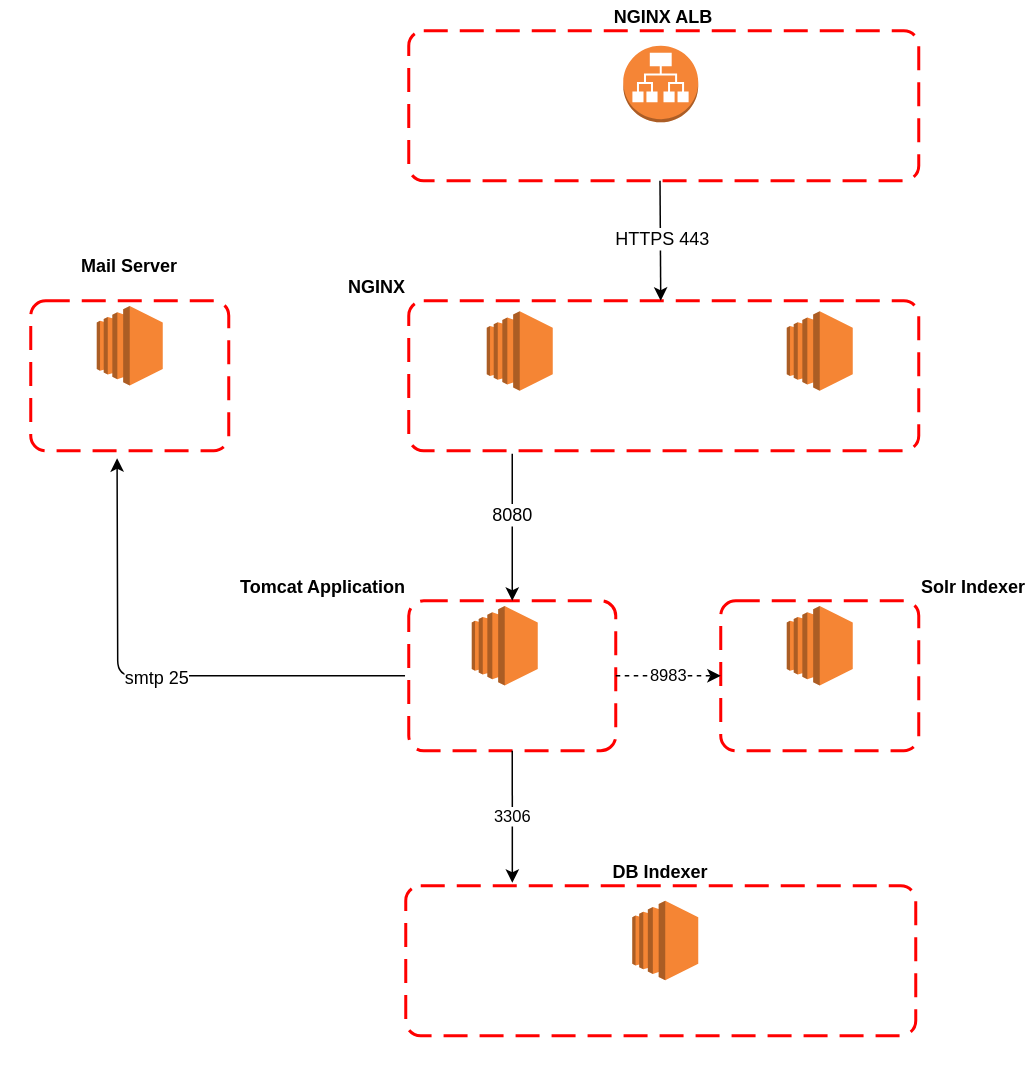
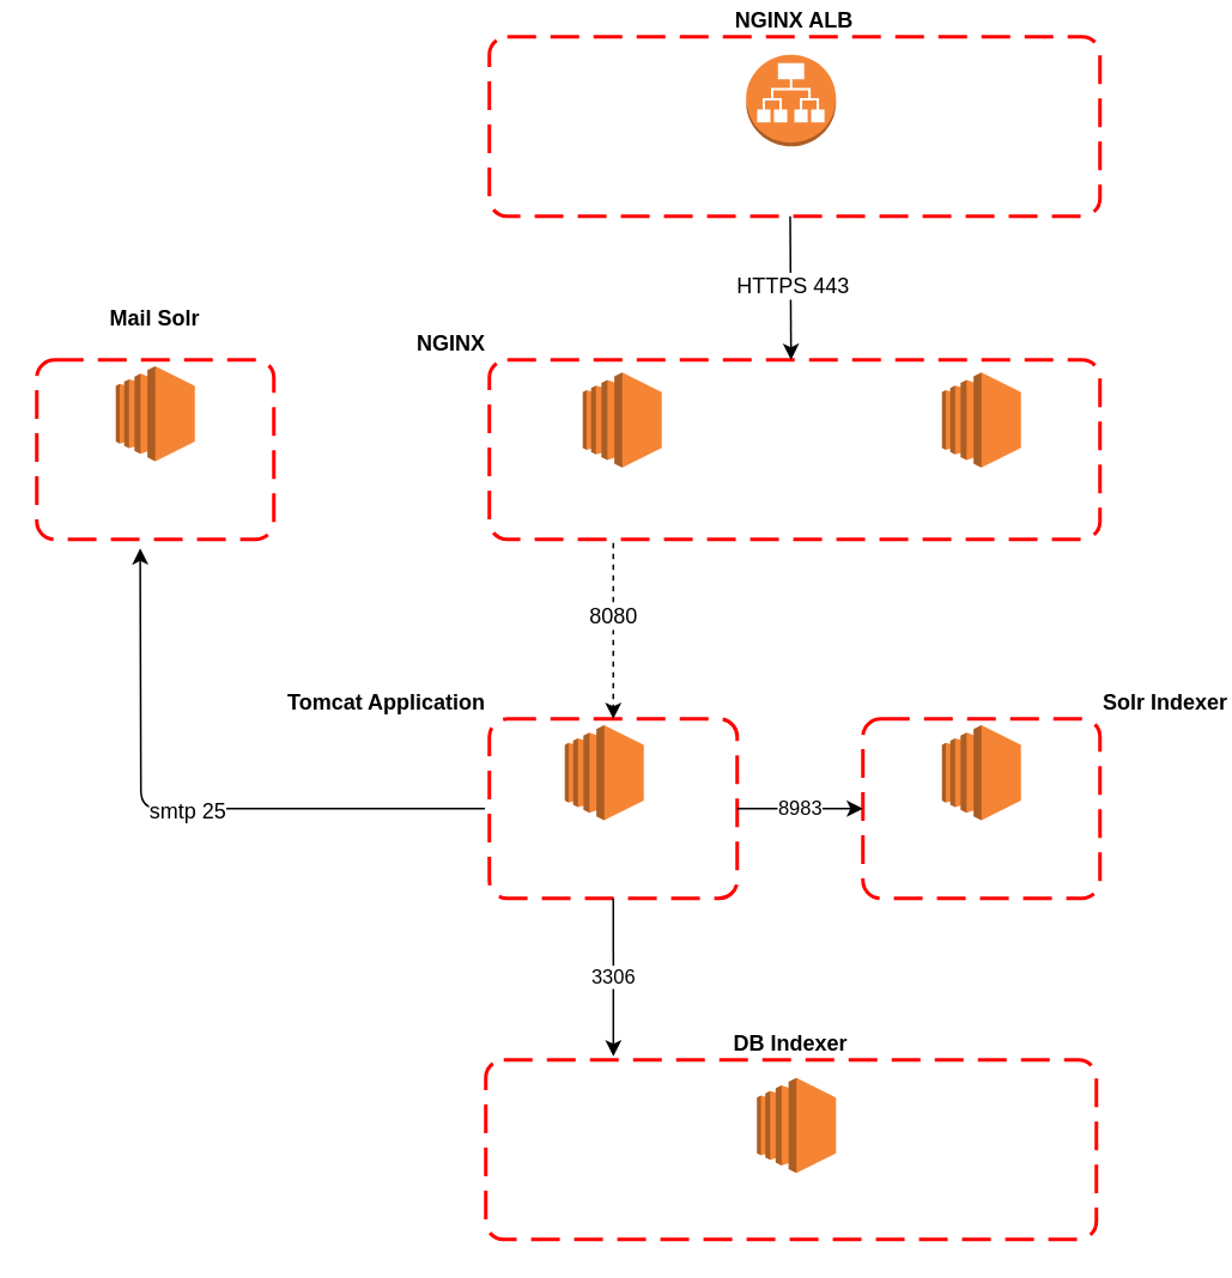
- <mxCell id="19" value="Mail Server&#10;" style="rounded=1;arcSize=10;dashed=1;strokeColor=#ff0000;fillColor=none;gradientColor=none;dashPattern=8 4;strokeWidth=2;align=center;labelPosition=center;verticalLabelPosition=top;verticalAlign=bottom;fontStyle=1" parent="18" vertex="1"><mxGeometry width="132" height="100" as="geometry" /></mxCell>
+ <mxCell id="19" value="Mail Solr&#10;" style="rounded=1;arcSize=10;dashed=1;strokeColor=#ff0000;fillColor=none;gradientColor=none;dashPattern=8 4;strokeWidth=2;align=center;labelPosition=center;verticalLabelPosition=top;verticalAlign=bottom;fontStyle=1" parent="18" vertex="1"><mxGeometry width="132" height="100" as="geometry" /></mxCell>
- <mxCell id="13" value="" style="endArrow=classic;html=1;entryX=0.5;entryY=0;entryDx=0;entryDy=0;exitX=0.203;exitY=1.02;exitDx=0;exitDy=0;exitPerimeter=0;" parent="1" source="4" target="7" edge="1"><mxGeometry width="50" height="50" relative="1" as="geometry"><mxPoint x="439" y="300" as="sourcePoint" /><mxPoint x="489" y="250" as="targetPoint" /></mxGeometry></mxCell>
+ <mxCell id="13" value="" style="endArrow=classic;html=1;entryX=0.5;entryY=0;entryDx=0;entryDy=0;exitX=0.203;exitY=1.02;exitDx=0;exitDy=0;exitPerimeter=0;dashed=1;" parent="1" source="4" target="7" edge="1"><mxGeometry width="50" height="50" relative="1" as="geometry"><mxPoint x="439" y="300" as="sourcePoint" /><mxPoint x="489" y="250" as="targetPoint" /></mxGeometry></mxCell>
- <mxCell id="21" value="8983" style="endArrow=classic;html=1;exitX=1;exitY=0.5;exitDx=0;exitDy=0;entryX=0;entryY=0.5;entryDx=0;entryDy=0;dashed=1;" parent="1" source="7" target="9" edge="1"><mxGeometry width="50" height="50" relative="1" as="geometry"><mxPoint x="546.86" y="311" as="sourcePoint" /><mxPoint x="416.725" y="410" as="targetPoint" /></mxGeometry></mxCell>
+ <mxCell id="21" value="8983" style="endArrow=classic;html=1;exitX=1;exitY=0.5;exitDx=0;exitDy=0;entryX=0;entryY=0.5;entryDx=0;entryDy=0;" parent="1" source="7" target="9" edge="1"><mxGeometry width="50" height="50" relative="1" as="geometry"><mxPoint x="546.86" y="311" as="sourcePoint" /><mxPoint x="416.725" y="410" as="targetPoint" /></mxGeometry></mxCell>
